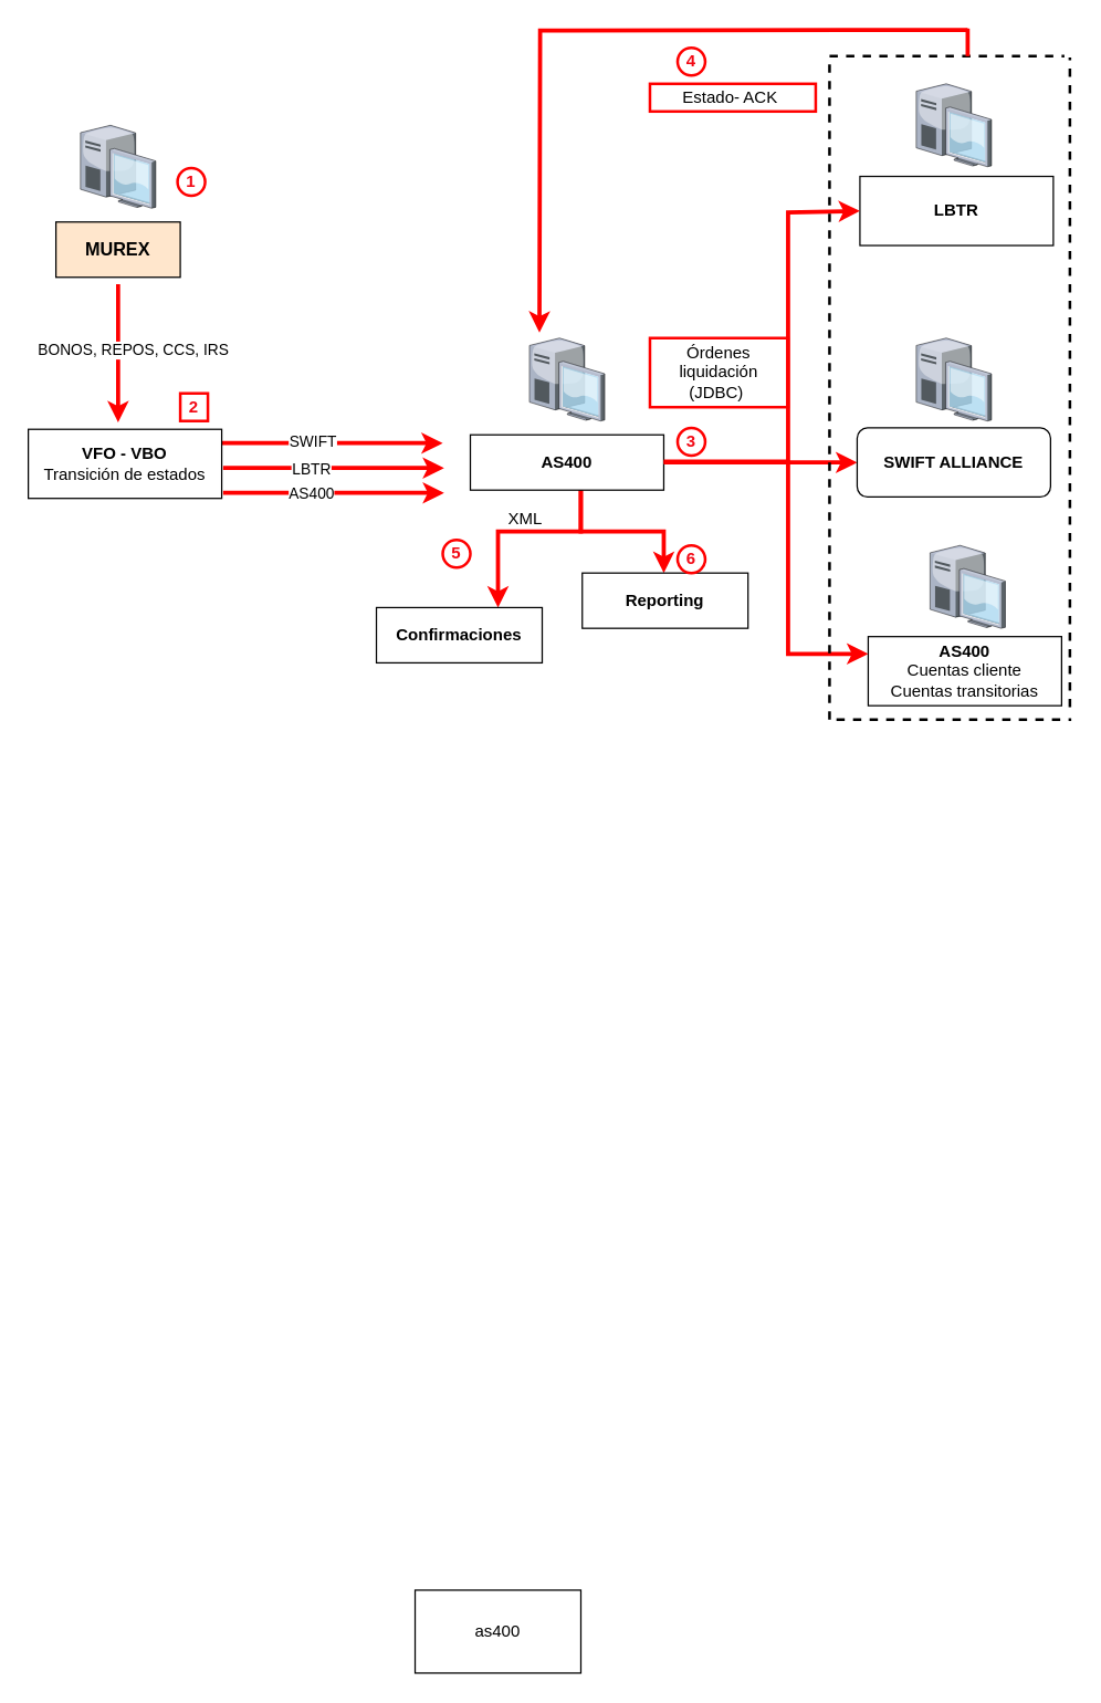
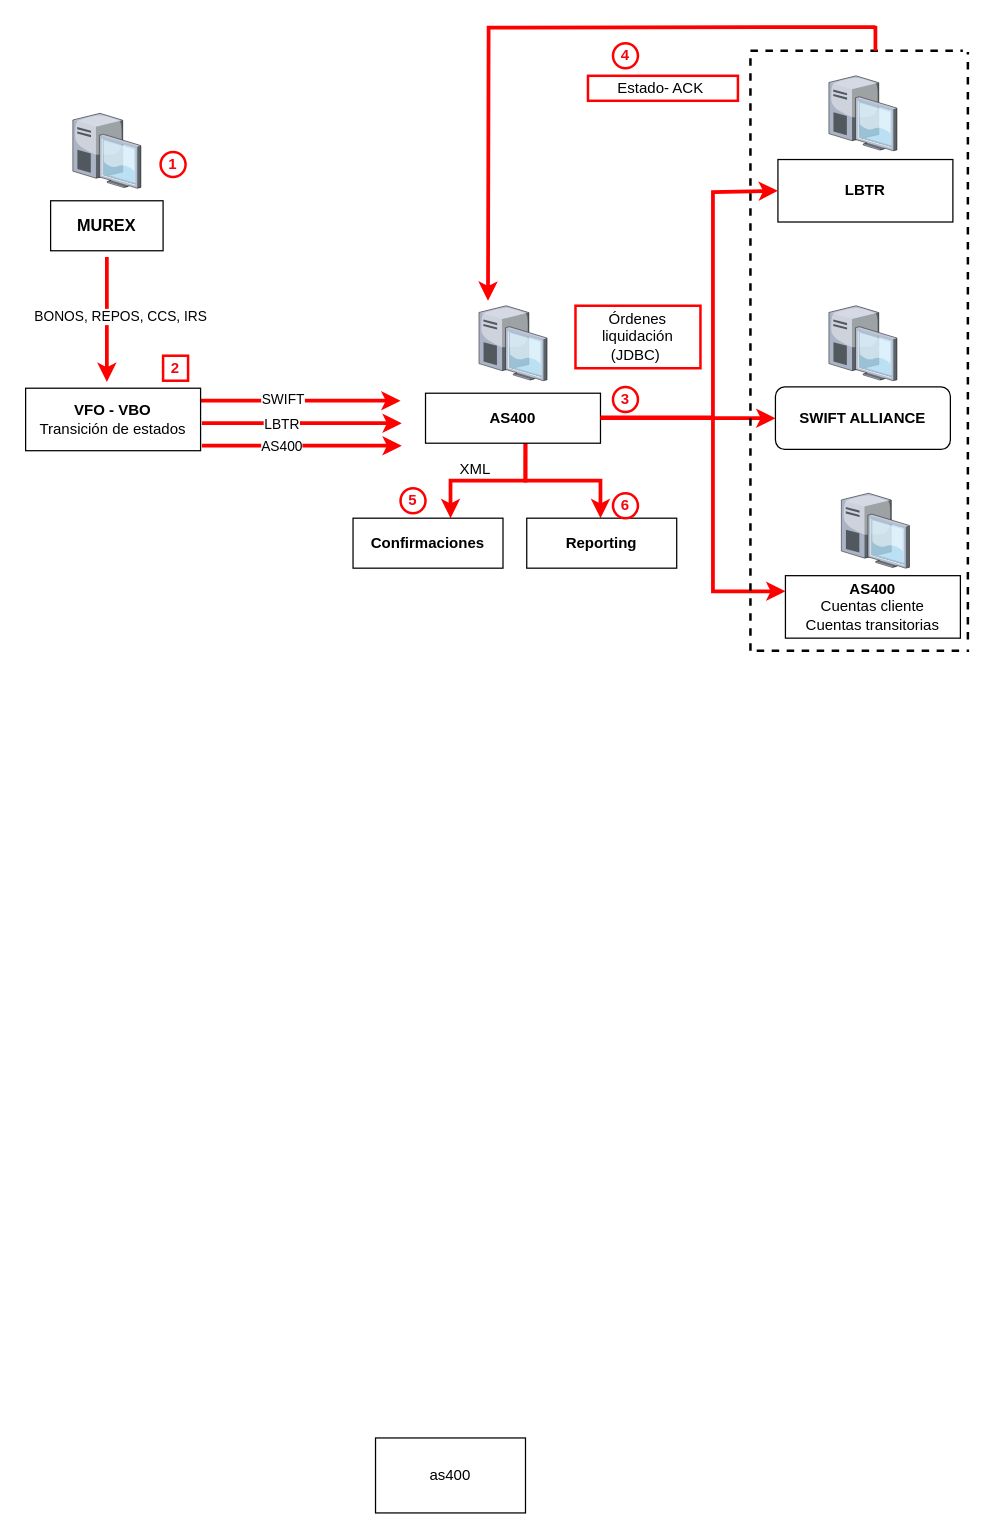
- <mxCell id="5" value="&lt;b&gt;&lt;font style=&quot;font-size: 13px;&quot;&gt;MUREX&lt;/font&gt;&lt;/b&gt;" style="rounded=0;whiteSpace=wrap;html=1;fillColor=#ffe6cc;" parent="1" vertex="1"><mxGeometry x="40" y="160" width="90" height="40" as="geometry" /></mxCell>
+ <mxCell id="5" value="&lt;b&gt;&lt;font style=&quot;font-size: 13px;&quot;&gt;MUREX&lt;/font&gt;&lt;/b&gt;" style="rounded=0;whiteSpace=wrap;html=1;" parent="1" vertex="1"><mxGeometry x="40" y="160" width="90" height="40" as="geometry" /></mxCell>
- <mxCell id="27" value="Órdenes liquidación&lt;br&gt;(JDBC)&amp;nbsp;" style="rounded=0;whiteSpace=wrap;html=1;strokeColor=#FF0000;strokeWidth=2;" parent="1" vertex="1"><mxGeometry x="470" y="244" width="100" height="50" as="geometry" /></mxCell>
+ <mxCell id="27" value="Órdenes liquidación&lt;br&gt;(JDBC)&amp;nbsp;" style="rounded=0;whiteSpace=wrap;html=1;strokeColor=#FF0000;strokeWidth=2;" parent="1" vertex="1"><mxGeometry x="460" y="244" width="100" height="50" as="geometry" /></mxCell>
- <mxCell id="17" value="&lt;b&gt;Confirmaciones&lt;/b&gt;" style="rounded=0;whiteSpace=wrap;html=1;" parent="1" vertex="1"><mxGeometry x="272" y="439" width="120" height="40" as="geometry" /></mxCell>
+ <mxCell id="17" value="&lt;b&gt;Confirmaciones&lt;/b&gt;" style="rounded=0;whiteSpace=wrap;html=1;" parent="1" vertex="1"><mxGeometry x="282" y="414" width="120" height="40" as="geometry" /></mxCell>
